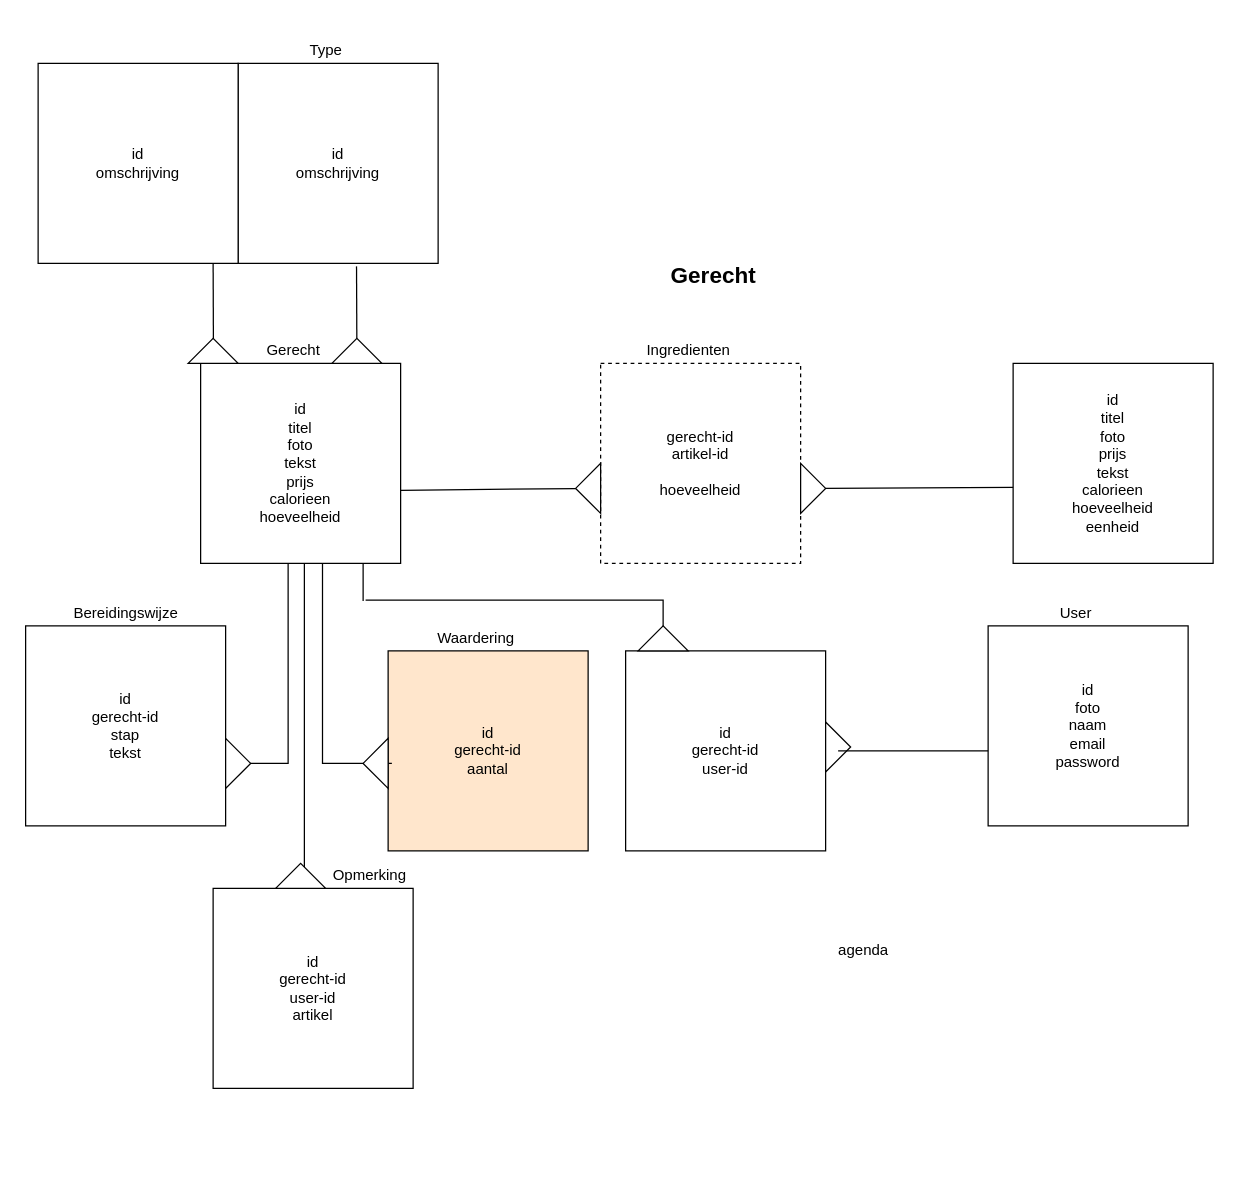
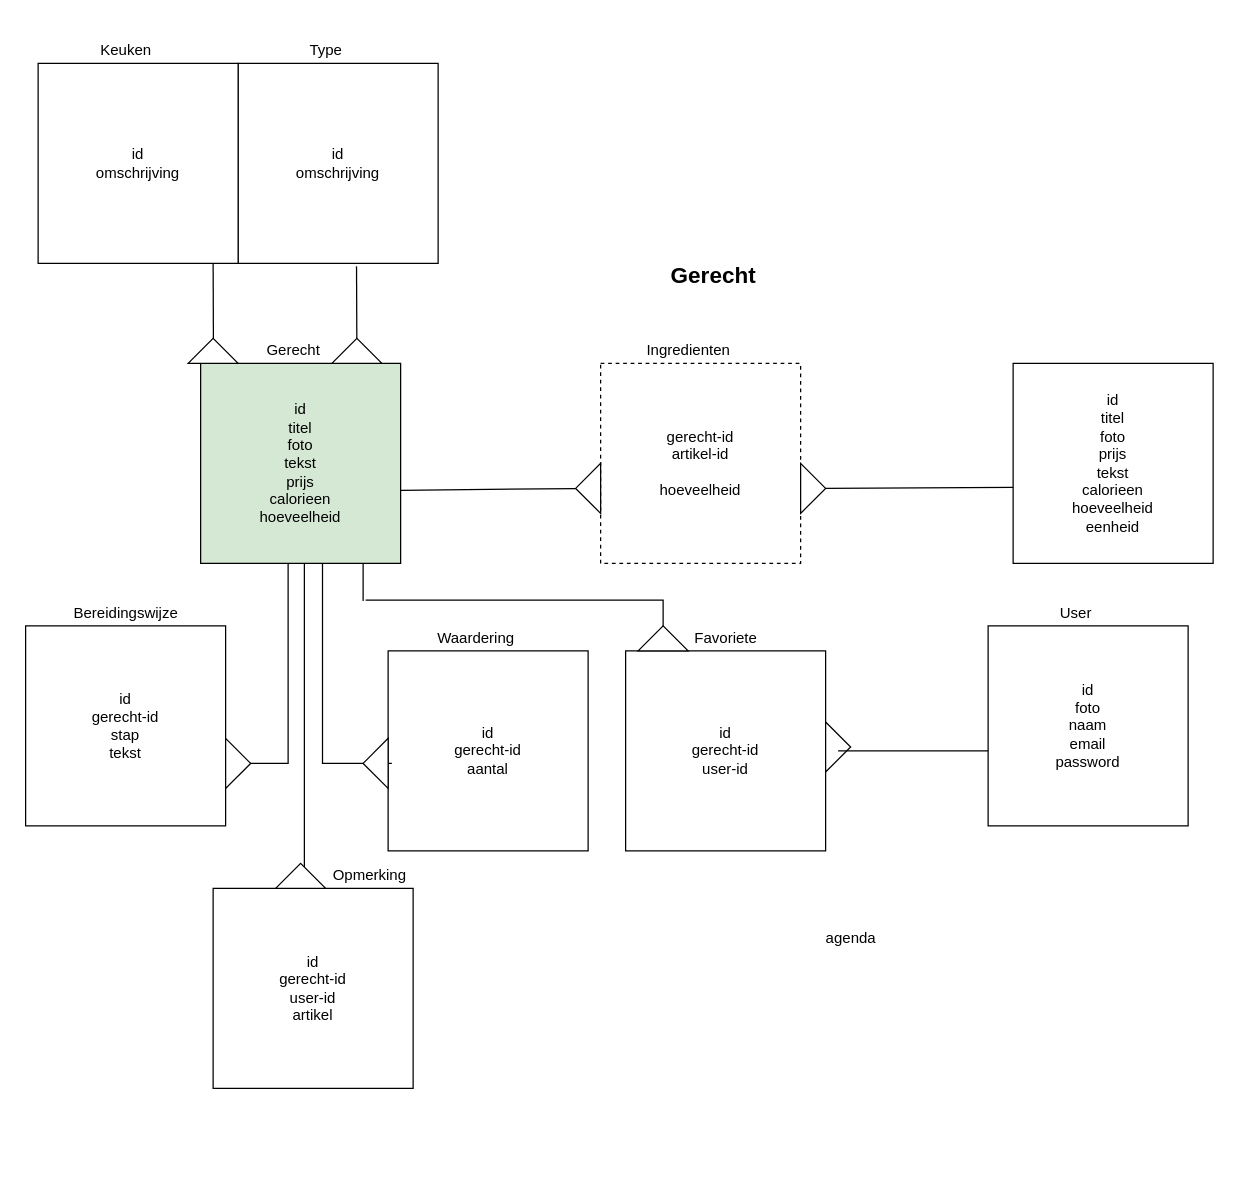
+ <mxCell id="19" value="Keuken" style="text;html=1;resizable=0;autosize=1;align=center;verticalAlign=middle;points=[];fillColor=none;strokeColor=none;rounded=0;" vertex="1" parent="17"><mxGeometry x="40" y="10" width="60" height="20" as="geometry" /></mxCell>
- <mxCell id="39" value="id&lt;br&gt;titel&lt;br&gt;foto&lt;br&gt;tekst&lt;br&gt;prijs&lt;br&gt;calorieen&lt;br&gt;hoeveelheid" style="whiteSpace=wrap;html=1;aspect=fixed;" parent="38" vertex="1"><mxGeometry y="20" width="160" height="160" as="geometry" /></mxCell>
+ <mxCell id="39" value="id&lt;br&gt;titel&lt;br&gt;foto&lt;br&gt;tekst&lt;br&gt;prijs&lt;br&gt;calorieen&lt;br&gt;hoeveelheid" style="whiteSpace=wrap;html=1;aspect=fixed;fillColor=#d5e8d4;" parent="38" vertex="1"><mxGeometry y="20" width="160" height="160" as="geometry" /></mxCell>
+ <mxCell id="7" value="Favoriete" style="text;html=1;resizable=0;autosize=1;align=center;verticalAlign=middle;points=[];fillColor=none;strokeColor=none;rounded=0;" vertex="1" parent="5"><mxGeometry x="45" width="70" height="20" as="geometry" /></mxCell>
- <mxCell id="21" value="id&lt;br&gt;gerecht-id&lt;br&gt;aantal" style="whiteSpace=wrap;html=1;aspect=fixed;fillColor=#ffe6cc;" vertex="1" parent="20"><mxGeometry y="20" width="160" height="160" as="geometry" /></mxCell>
+ <mxCell id="21" value="id&lt;br&gt;gerecht-id&lt;br&gt;aantal" style="whiteSpace=wrap;html=1;aspect=fixed;" vertex="1" parent="20"><mxGeometry y="20" width="160" height="160" as="geometry" /></mxCell>
- <mxCell id="53" value="agenda" style="text;html=1;resizable=0;autosize=1;align=center;verticalAlign=middle;points=[];fillColor=none;strokeColor=none;rounded=0;" vertex="1" parent="52"><mxGeometry x="60" y="10" width="60" height="20" as="geometry" /></mxCell>
+ <mxCell id="53" value="agenda" style="text;html=1;resizable=0;autosize=1;align=center;verticalAlign=middle;points=[];fillColor=none;strokeColor=none;rounded=0;" vertex="1" parent="52"><mxGeometry x="50" width="60" height="20" as="geometry" /></mxCell>
